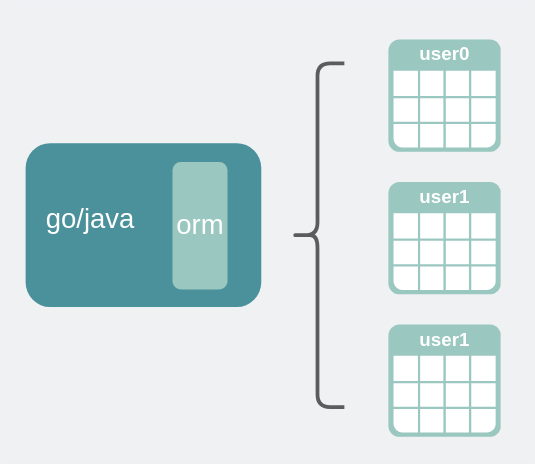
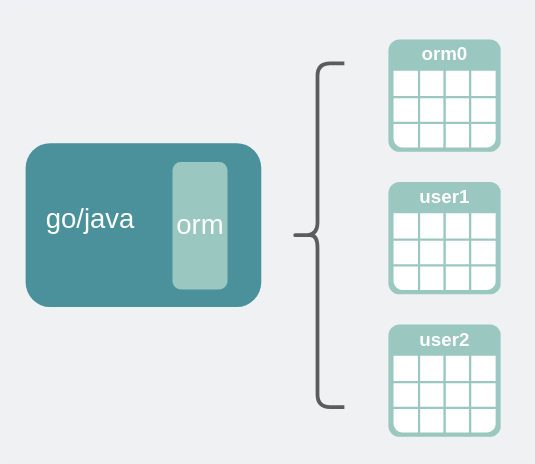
- <mxCell id="9" value="&lt;span style=&quot;font-size: 15px;&quot;&gt;user0&lt;/span&gt;" style="text;strokeColor=none;fillColor=none;html=1;fontSize=24;fontStyle=1;verticalAlign=middle;align=center;fontColor=#FFFFFF;" parent="1" vertex="1"><mxGeometry x="305.1" y="20" width="100" height="40" as="geometry" /></mxCell>
+ <mxCell id="9" value="&lt;span style=&quot;font-size: 15px;&quot;&gt;orm0&lt;/span&gt;" style="text;strokeColor=none;fillColor=none;html=1;fontSize=24;fontStyle=1;verticalAlign=middle;align=center;fontColor=#FFFFFF;" parent="1" vertex="1"><mxGeometry x="305.1" y="20" width="100" height="40" as="geometry" /></mxCell>
- <mxCell id="11" value="&lt;span style=&quot;font-size: 15px;&quot;&gt;user1&lt;/span&gt;" style="text;strokeColor=none;fillColor=none;html=1;fontSize=24;fontStyle=1;verticalAlign=middle;align=center;fontColor=#FFFFFF;" parent="1" vertex="1"><mxGeometry x="305.1" y="249" width="100" height="40" as="geometry" /></mxCell>
+ <mxCell id="11" value="&lt;span style=&quot;font-size: 15px;&quot;&gt;user2&lt;/span&gt;" style="text;strokeColor=none;fillColor=none;html=1;fontSize=24;fontStyle=1;verticalAlign=middle;align=center;fontColor=#FFFFFF;" parent="1" vertex="1"><mxGeometry x="305.1" y="249" width="100" height="40" as="geometry" /></mxCell>
